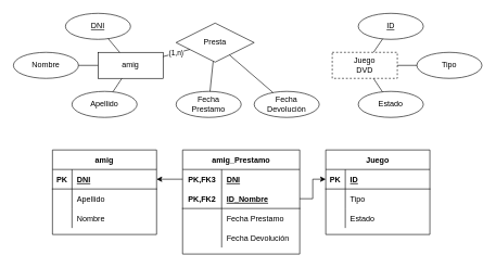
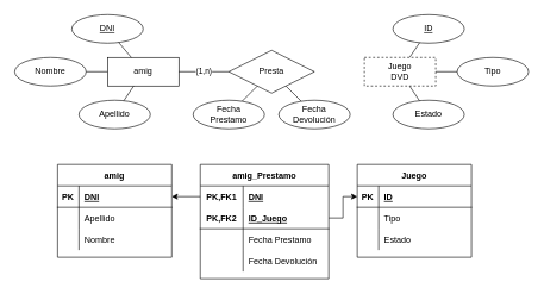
- <mxCell id="30" value="Presta" style="shape=rhombus;perimeter=rhombusPerimeter;whiteSpace=wrap;html=1;align=center;shadow=0;" vertex="1" parent="1"><mxGeometry x="270" y="35" width="120" height="60" as="geometry" /></mxCell>
+ <mxCell id="30" value="Presta" style="shape=rhombus;perimeter=rhombusPerimeter;whiteSpace=wrap;html=1;align=center;shadow=0;" vertex="1" parent="1"><mxGeometry x="320" y="70" width="120" height="60" as="geometry" /></mxCell>
- <mxCell id="44" value="PK,FK3" style="shape=partialRectangle;connectable=0;fillColor=none;top=0;left=0;bottom=0;right=0;fontStyle=1;overflow=hidden;" vertex="1" parent="43"><mxGeometry width="60" height="30" as="geometry" /></mxCell>
+ <mxCell id="44" value="PK,FK1" style="shape=partialRectangle;connectable=0;fillColor=none;top=0;left=0;bottom=0;right=0;fontStyle=1;overflow=hidden;" vertex="1" parent="43"><mxGeometry width="60" height="30" as="geometry" /></mxCell>
- <mxCell id="48" value="ID_Nombre" style="shape=partialRectangle;connectable=0;fillColor=none;top=0;left=0;bottom=0;right=0;align=left;spacingLeft=6;fontStyle=5;overflow=hidden;" vertex="1" parent="46"><mxGeometry x="60" width="120" height="30" as="geometry" /></mxCell>
+ <mxCell id="48" value="ID_Juego" style="shape=partialRectangle;connectable=0;fillColor=none;top=0;left=0;bottom=0;right=0;align=left;spacingLeft=6;fontStyle=5;overflow=hidden;" vertex="1" parent="46"><mxGeometry x="60" width="120" height="30" as="geometry" /></mxCell>
